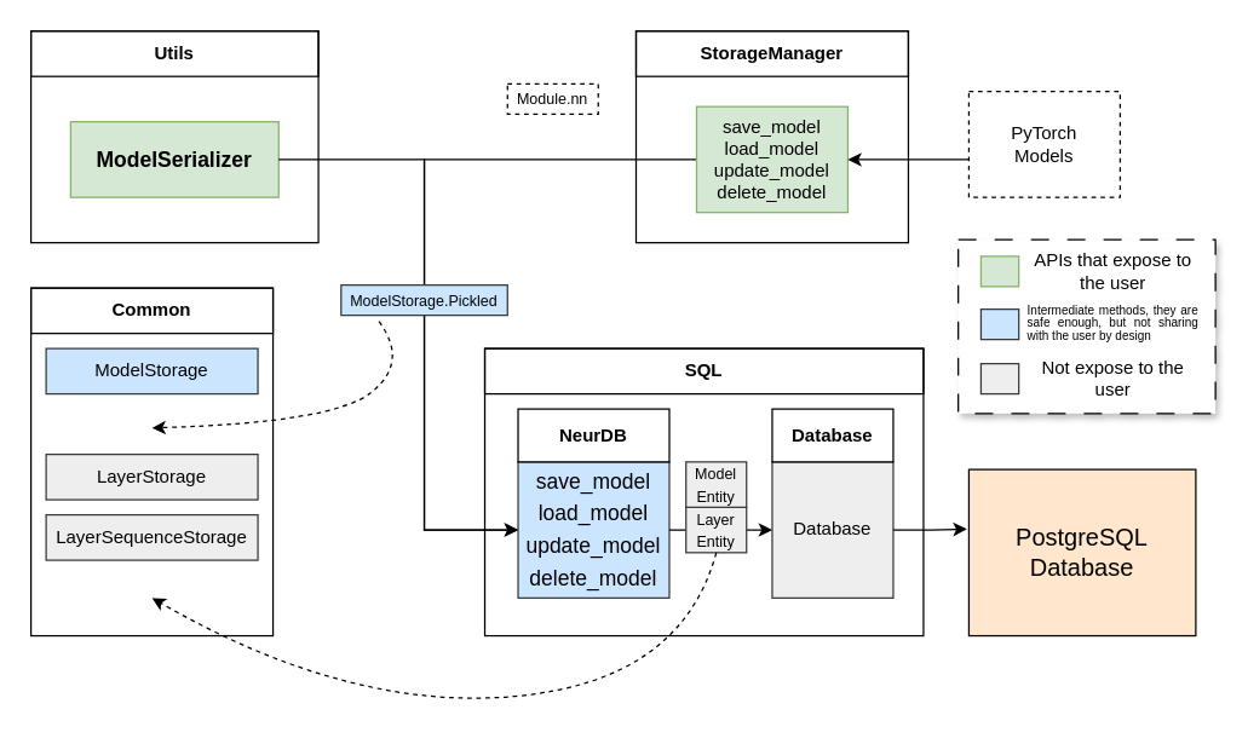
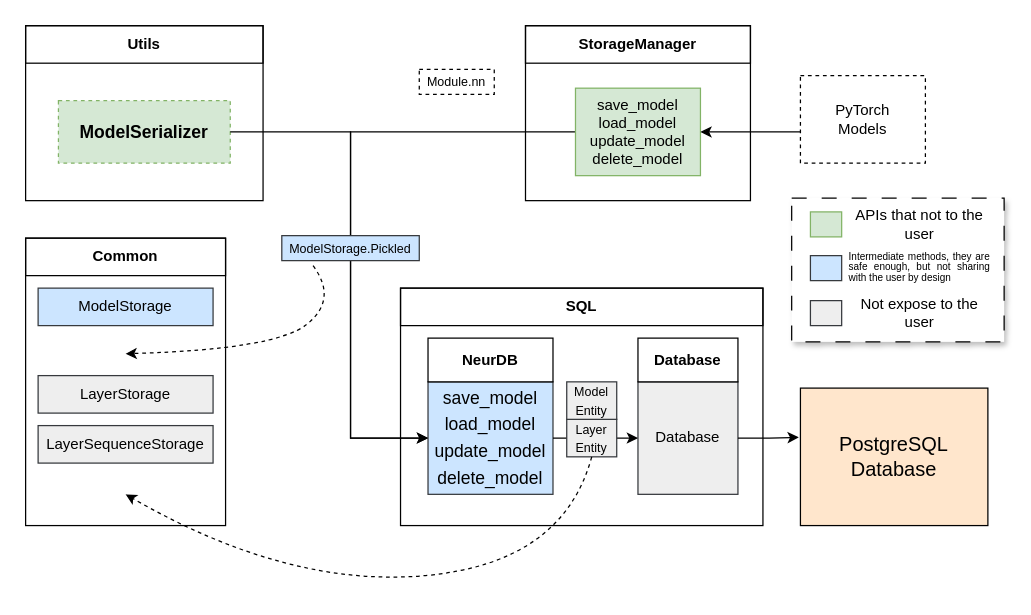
- <mxCell id="7" value="&lt;p style=&quot;line-height: 170%;&quot;&gt;&lt;span style=&quot;font-size: 14px;&quot;&gt;&lt;b&gt;ModelSerializer&lt;/b&gt;&lt;/span&gt;&lt;br&gt;&lt;/p&gt;" style="rounded=0;whiteSpace=wrap;html=1;fillColor=#d5e8d4;strokeColor=#82b366;" vertex="1" parent="1"><mxGeometry x="46.25" y="80" width="137.5" height="50" as="geometry" /></mxCell>
+ <mxCell id="7" value="&lt;p style=&quot;line-height: 170%;&quot;&gt;&lt;span style=&quot;font-size: 14px;&quot;&gt;&lt;b&gt;ModelSerializer&lt;/b&gt;&lt;/span&gt;&lt;br&gt;&lt;/p&gt;" style="rounded=0;whiteSpace=wrap;html=1;fillColor=#d5e8d4;strokeColor=#82b366;dashed=1;" vertex="1" parent="1"><mxGeometry x="46.25" y="80" width="137.5" height="50" as="geometry" /></mxCell>
- <mxCell id="35" value="APIs that expose to the user" style="text;html=1;align=center;verticalAlign=middle;whiteSpace=wrap;rounded=0;" vertex="1" parent="33"><mxGeometry x="30" width="115" height="30" as="geometry" /></mxCell>
+ <mxCell id="35" value="APIs that not to the user" style="text;html=1;align=center;verticalAlign=middle;whiteSpace=wrap;rounded=0;" vertex="1" parent="33"><mxGeometry x="30" width="115" height="30" as="geometry" /></mxCell>
